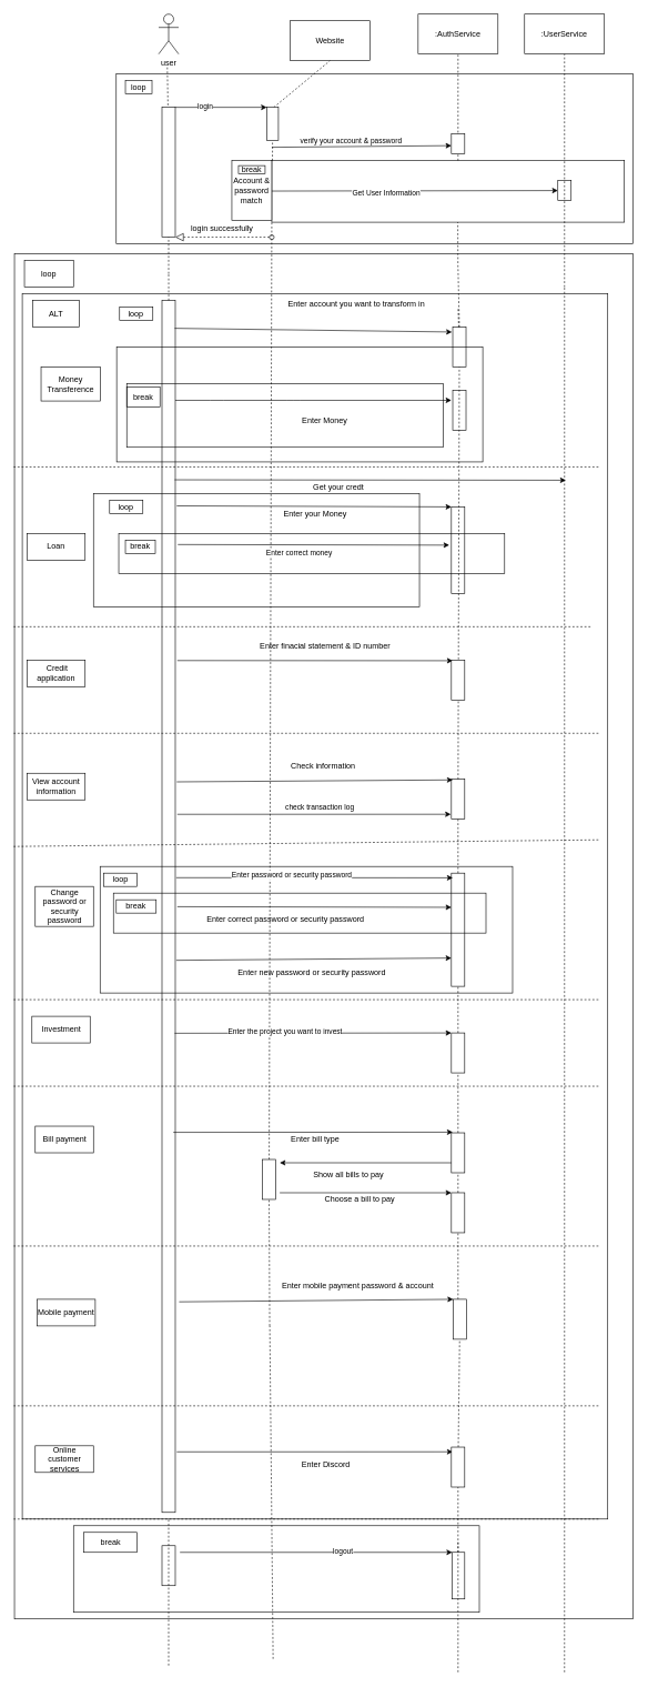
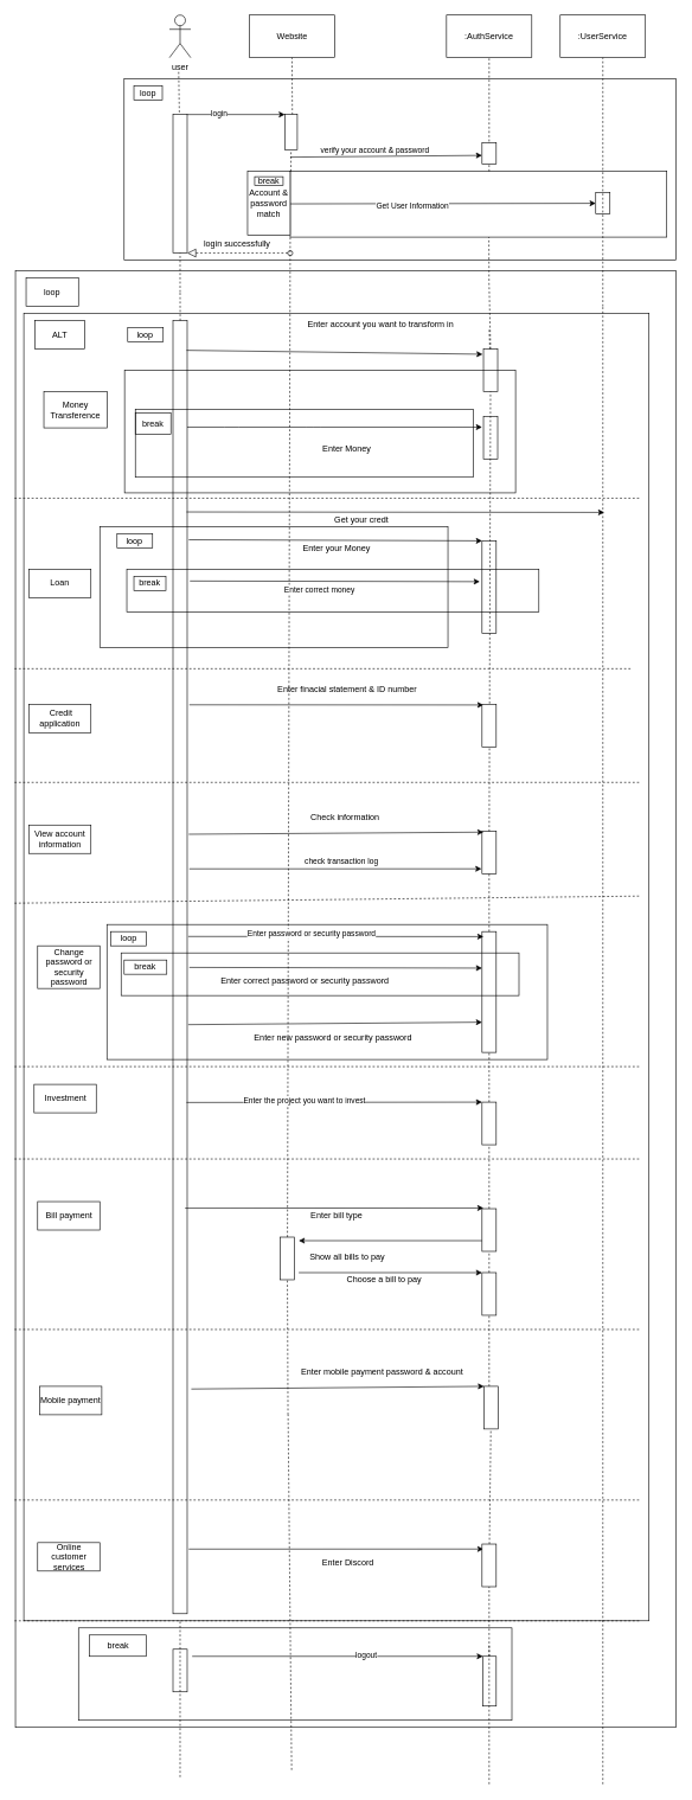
- <mxCell id="10" value="Website" style="rounded=0;whiteSpace=wrap;html=1;" parent="1" vertex="1"><mxGeometry x="435.5" y="30" width="120" height="60" as="geometry" /></mxCell>
+ <mxCell id="10" value="Website" style="rounded=0;whiteSpace=wrap;html=1;" parent="1" vertex="1"><mxGeometry x="350.5" y="20" width="120" height="60" as="geometry" /></mxCell>
- <mxCell id="96" value="Show all bills to pay" style="text;html=1;align=center;verticalAlign=middle;resizable=0;points=[];autosize=1;" parent="1" vertex="1"><mxGeometry x="463" y="1753" width="120" height="20" as="geometry" /></mxCell>
+ <mxCell id="96" value="Show all bills to pay" style="text;html=1;align=center;verticalAlign=middle;resizable=0;points=[];autosize=1;" parent="1" vertex="1"><mxGeometry x="428" y="1758" width="120" height="20" as="geometry" /></mxCell>
